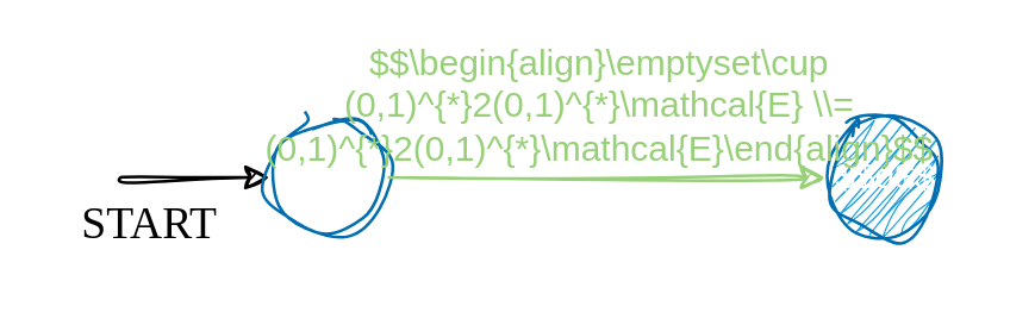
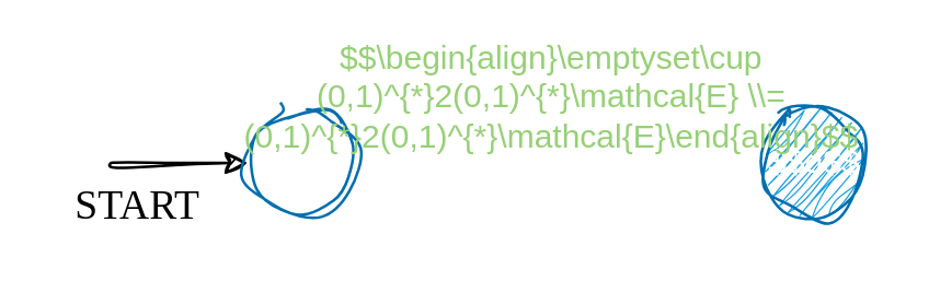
- <mxCell id="6" value="" style="curved=1;endArrow=none;html=1;rounded=0;sketch=1;curveFitting=1;jiggle=2;exitX=0;exitY=0.5;exitDx=0;exitDy=0;strokeColor=#97D077;entryX=1;entryY=0.5;entryDx=0;entryDy=0;startArrow=classic;startFill=1;endFill=0;" parent="1" source="5" target="4" edge="1"><mxGeometry width="50" height="50" relative="1" as="geometry"><mxPoint x="340" y="84" as="sourcePoint" /><mxPoint x="126" y="79" as="targetPoint" /><Array as="points" /></mxGeometry></mxCell>
